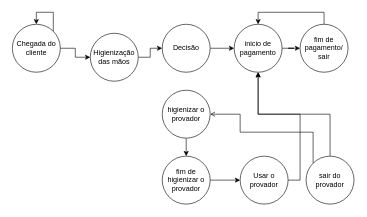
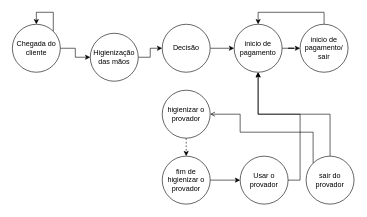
- <mxCell id="14" value="fim de pagamento/ sair" style="ellipse;whiteSpace=wrap;html=1;aspect=fixed;" parent="1" vertex="1"><mxGeometry x="500" y="40" width="80" height="80" as="geometry" /></mxCell>
+ <mxCell id="14" value="inicio de pagamento/ sair" style="ellipse;whiteSpace=wrap;html=1;aspect=fixed;" parent="1" vertex="1"><mxGeometry x="500" y="40" width="80" height="80" as="geometry" /></mxCell>
- <mxCell id="18" style="edgeStyle=orthogonalEdgeStyle;rounded=0;orthogonalLoop=1;jettySize=auto;html=1;exitX=0.5;exitY=1;exitDx=0;exitDy=0;entryX=0.5;entryY=0;entryDx=0;entryDy=0;" parent="1" source="19" target="21" edge="1"><mxGeometry relative="1" as="geometry" /></mxCell>
+ <mxCell id="18" style="edgeStyle=orthogonalEdgeStyle;rounded=0;orthogonalLoop=1;jettySize=auto;html=1;exitX=0.5;exitY=1;exitDx=0;exitDy=0;entryX=0.5;entryY=0;entryDx=0;entryDy=0;dashed=1;" parent="1" source="19" target="21" edge="1"><mxGeometry relative="1" as="geometry" /></mxCell>
